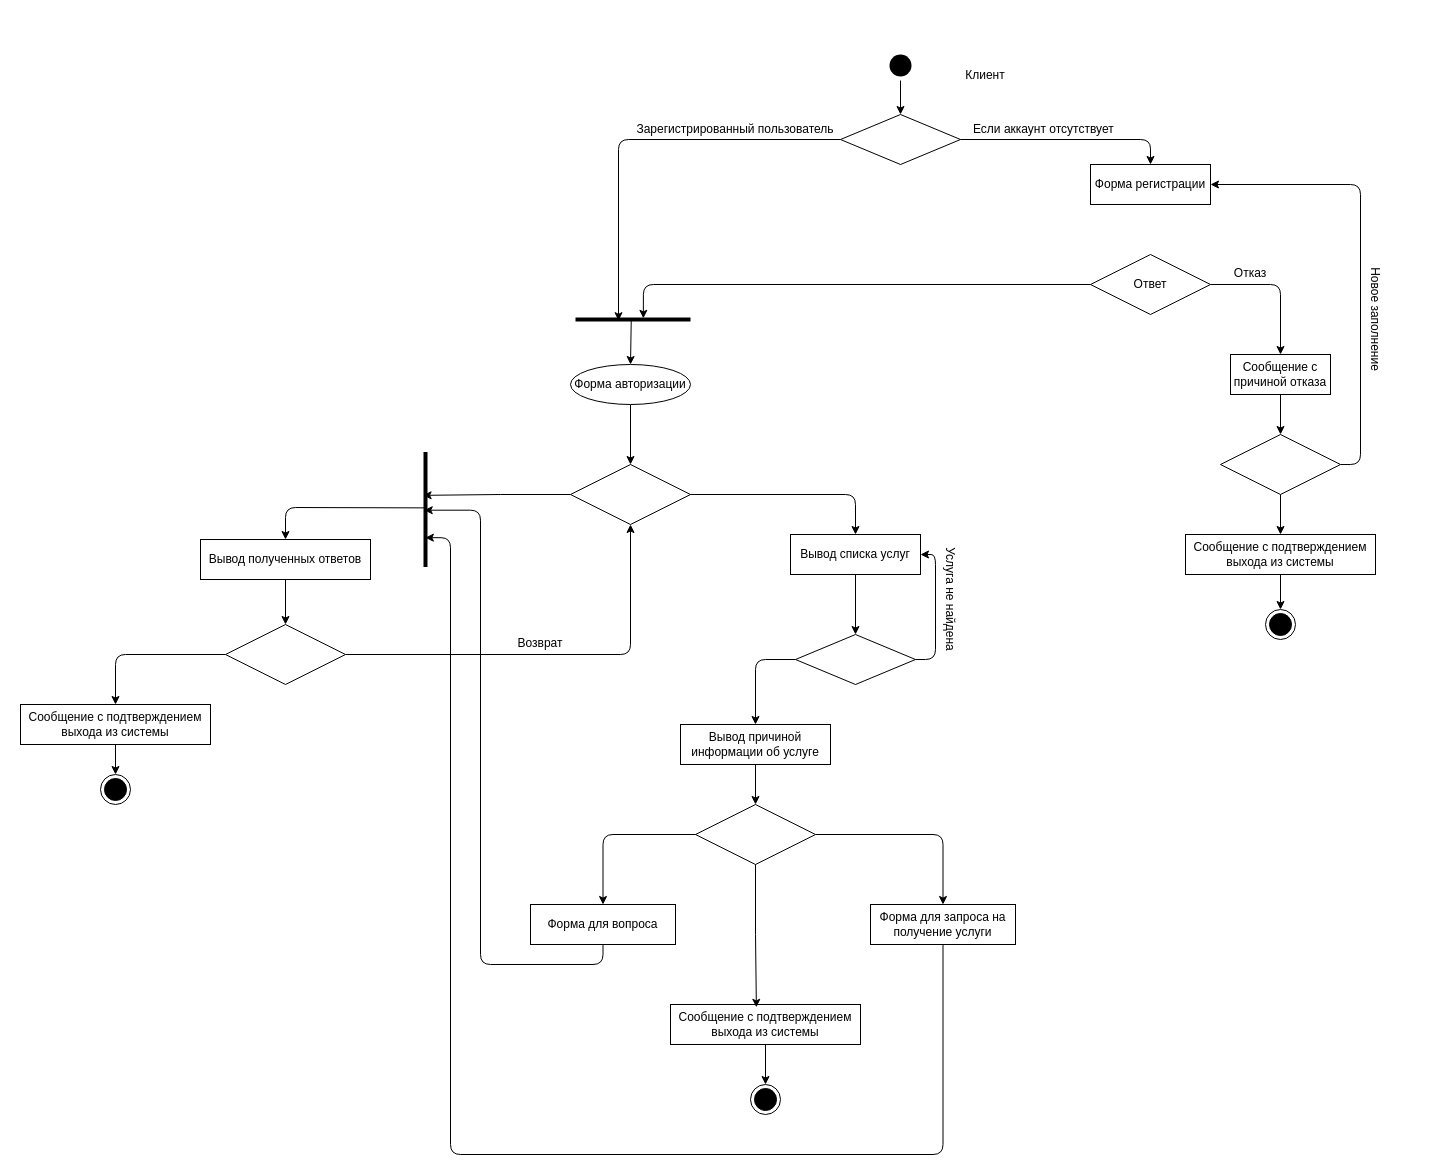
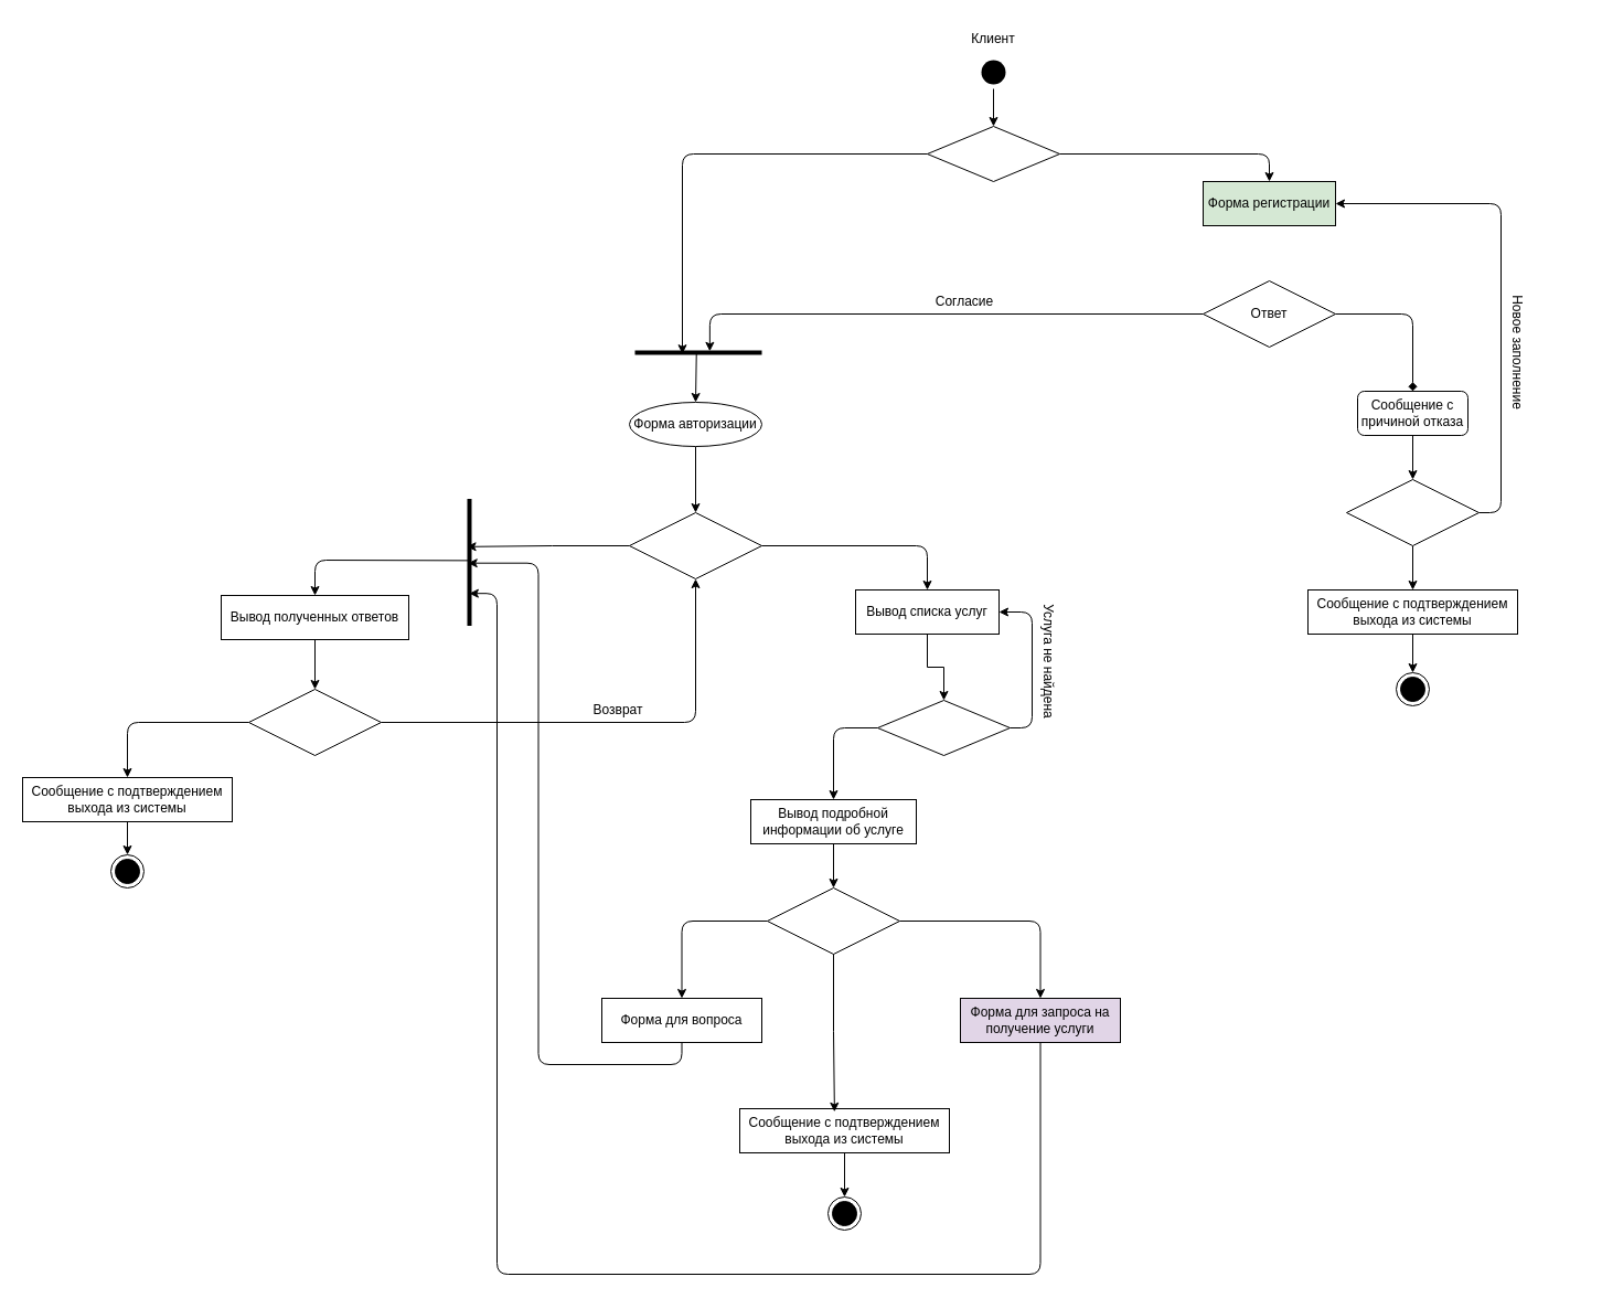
- <mxCell id="14" value="Клиент" style="text;html=1;align=center;verticalAlign=middle;whiteSpace=wrap;rounded=0;" vertex="1" parent="1"><mxGeometry x="955" y="60" width="60" height="30" as="geometry" /></mxCell>
+ <mxCell id="14" value="Клиент" style="text;html=1;align=center;verticalAlign=middle;whiteSpace=wrap;rounded=0;" vertex="1" parent="1"><mxGeometry x="870" y="20" width="60" height="30" as="geometry" /></mxCell>
- <mxCell id="11" value="Зарегистрированный пользователь" style="text;html=1;align=center;verticalAlign=middle;whiteSpace=wrap;rounded=0;" vertex="1" parent="1"><mxGeometry x="630" y="114" width="210" height="30" as="geometry" /></mxCell>
- <mxCell id="10" value="Если аккаунт отсутствует&amp;nbsp;" style="text;html=1;align=center;verticalAlign=middle;whiteSpace=wrap;rounded=0;" vertex="1" parent="1"><mxGeometry x="970" y="114" width="150" height="30" as="geometry" /></mxCell>
- <mxCell id="7" value="Форма регистрации" style="whiteSpace=wrap;html=1;align=center;" vertex="1" parent="1"><mxGeometry x="1090" y="164" width="120" height="40" as="geometry" /></mxCell>
+ <mxCell id="7" value="Форма регистрации" style="whiteSpace=wrap;html=1;align=center;fillColor=#d5e8d4;" vertex="1" parent="1"><mxGeometry x="1090" y="164" width="120" height="40" as="geometry" /></mxCell>
+ <mxCell id="19" value="Согласие" style="text;html=1;align=center;verticalAlign=middle;whiteSpace=wrap;rounded=0;" vertex="1" parent="1"><mxGeometry x="844" y="258" width="60" height="30" as="geometry" /></mxCell>
- <mxCell id="20" value="Отказ" style="text;html=1;align=center;verticalAlign=middle;whiteSpace=wrap;rounded=0;" vertex="1" parent="1"><mxGeometry x="1220" y="258" width="60" height="30" as="geometry" /></mxCell>
- <mxCell id="12" style="edgeStyle=orthogonalEdgeStyle;rounded=1;orthogonalLoop=1;jettySize=auto;html=1;exitX=1;exitY=0.5;exitDx=0;exitDy=0;curved=0;" edge="1" parent="1" source="13" target="16"><mxGeometry relative="1" as="geometry" /></mxCell>
+ <mxCell id="12" style="edgeStyle=orthogonalEdgeStyle;rounded=1;orthogonalLoop=1;jettySize=auto;html=1;exitX=1;exitY=0.5;exitDx=0;exitDy=0;curved=0;endArrow=diamond;" edge="1" parent="1" source="13" target="16"><mxGeometry relative="1" as="geometry" /></mxCell>
- <mxCell id="16" value="Сообщение с причиной отказа" style="whiteSpace=wrap;html=1;align=center;" vertex="1" parent="1"><mxGeometry x="1230" y="354" width="100" height="40" as="geometry" /></mxCell>
+ <mxCell id="16" value="Сообщение с причиной отказа" style="whiteSpace=wrap;html=1;align=center;rounded=1;" vertex="1" parent="1"><mxGeometry x="1230" y="354" width="100" height="40" as="geometry" /></mxCell>
- <mxCell id="32" value="Вывод списка услуг" style="whiteSpace=wrap;html=1;align=center;" vertex="1" parent="1"><mxGeometry x="790" y="534" width="130" height="40" as="geometry" /></mxCell>
+ <mxCell id="32" value="Вывод списка услуг" style="whiteSpace=wrap;html=1;align=center;" vertex="1" parent="1"><mxGeometry x="775" y="534" width="130" height="40" as="geometry" /></mxCell>
- <mxCell id="38" value="Возврат" style="text;html=1;align=center;verticalAlign=middle;whiteSpace=wrap;rounded=0;" vertex="1" parent="1"><mxGeometry x="510" y="628" width="60" height="30" as="geometry" /></mxCell>
+ <mxCell id="38" value="Возврат" style="text;html=1;align=center;verticalAlign=middle;whiteSpace=wrap;rounded=0;" vertex="1" parent="1"><mxGeometry x="530" y="628" width="60" height="30" as="geometry" /></mxCell>
- <mxCell id="47" value="Вывод причиной информации об услуге" style="whiteSpace=wrap;html=1;align=center;" vertex="1" parent="1"><mxGeometry x="680" y="724" width="150" height="40" as="geometry" /></mxCell>
+ <mxCell id="47" value="Вывод подробной информации об услуге" style="whiteSpace=wrap;html=1;align=center;" vertex="1" parent="1"><mxGeometry x="680" y="724" width="150" height="40" as="geometry" /></mxCell>
- <mxCell id="51" value="Форма для вопроса" style="whiteSpace=wrap;html=1;align=center;" vertex="1" parent="1"><mxGeometry x="530" y="904" width="145" height="40" as="geometry" /></mxCell>
+ <mxCell id="51" value="Форма для вопроса" style="whiteSpace=wrap;html=1;align=center;" vertex="1" parent="1"><mxGeometry x="545" y="904" width="145" height="40" as="geometry" /></mxCell>
- <mxCell id="52" value="Форма для запроса на получение услуги" style="whiteSpace=wrap;html=1;align=center;" vertex="1" parent="1"><mxGeometry x="870" y="904" width="145" height="40" as="geometry" /></mxCell>
+ <mxCell id="52" value="Форма для запроса на получение услуги" style="whiteSpace=wrap;html=1;align=center;fillColor=#e1d5e7;" vertex="1" parent="1"><mxGeometry x="870" y="904" width="145" height="40" as="geometry" /></mxCell>
